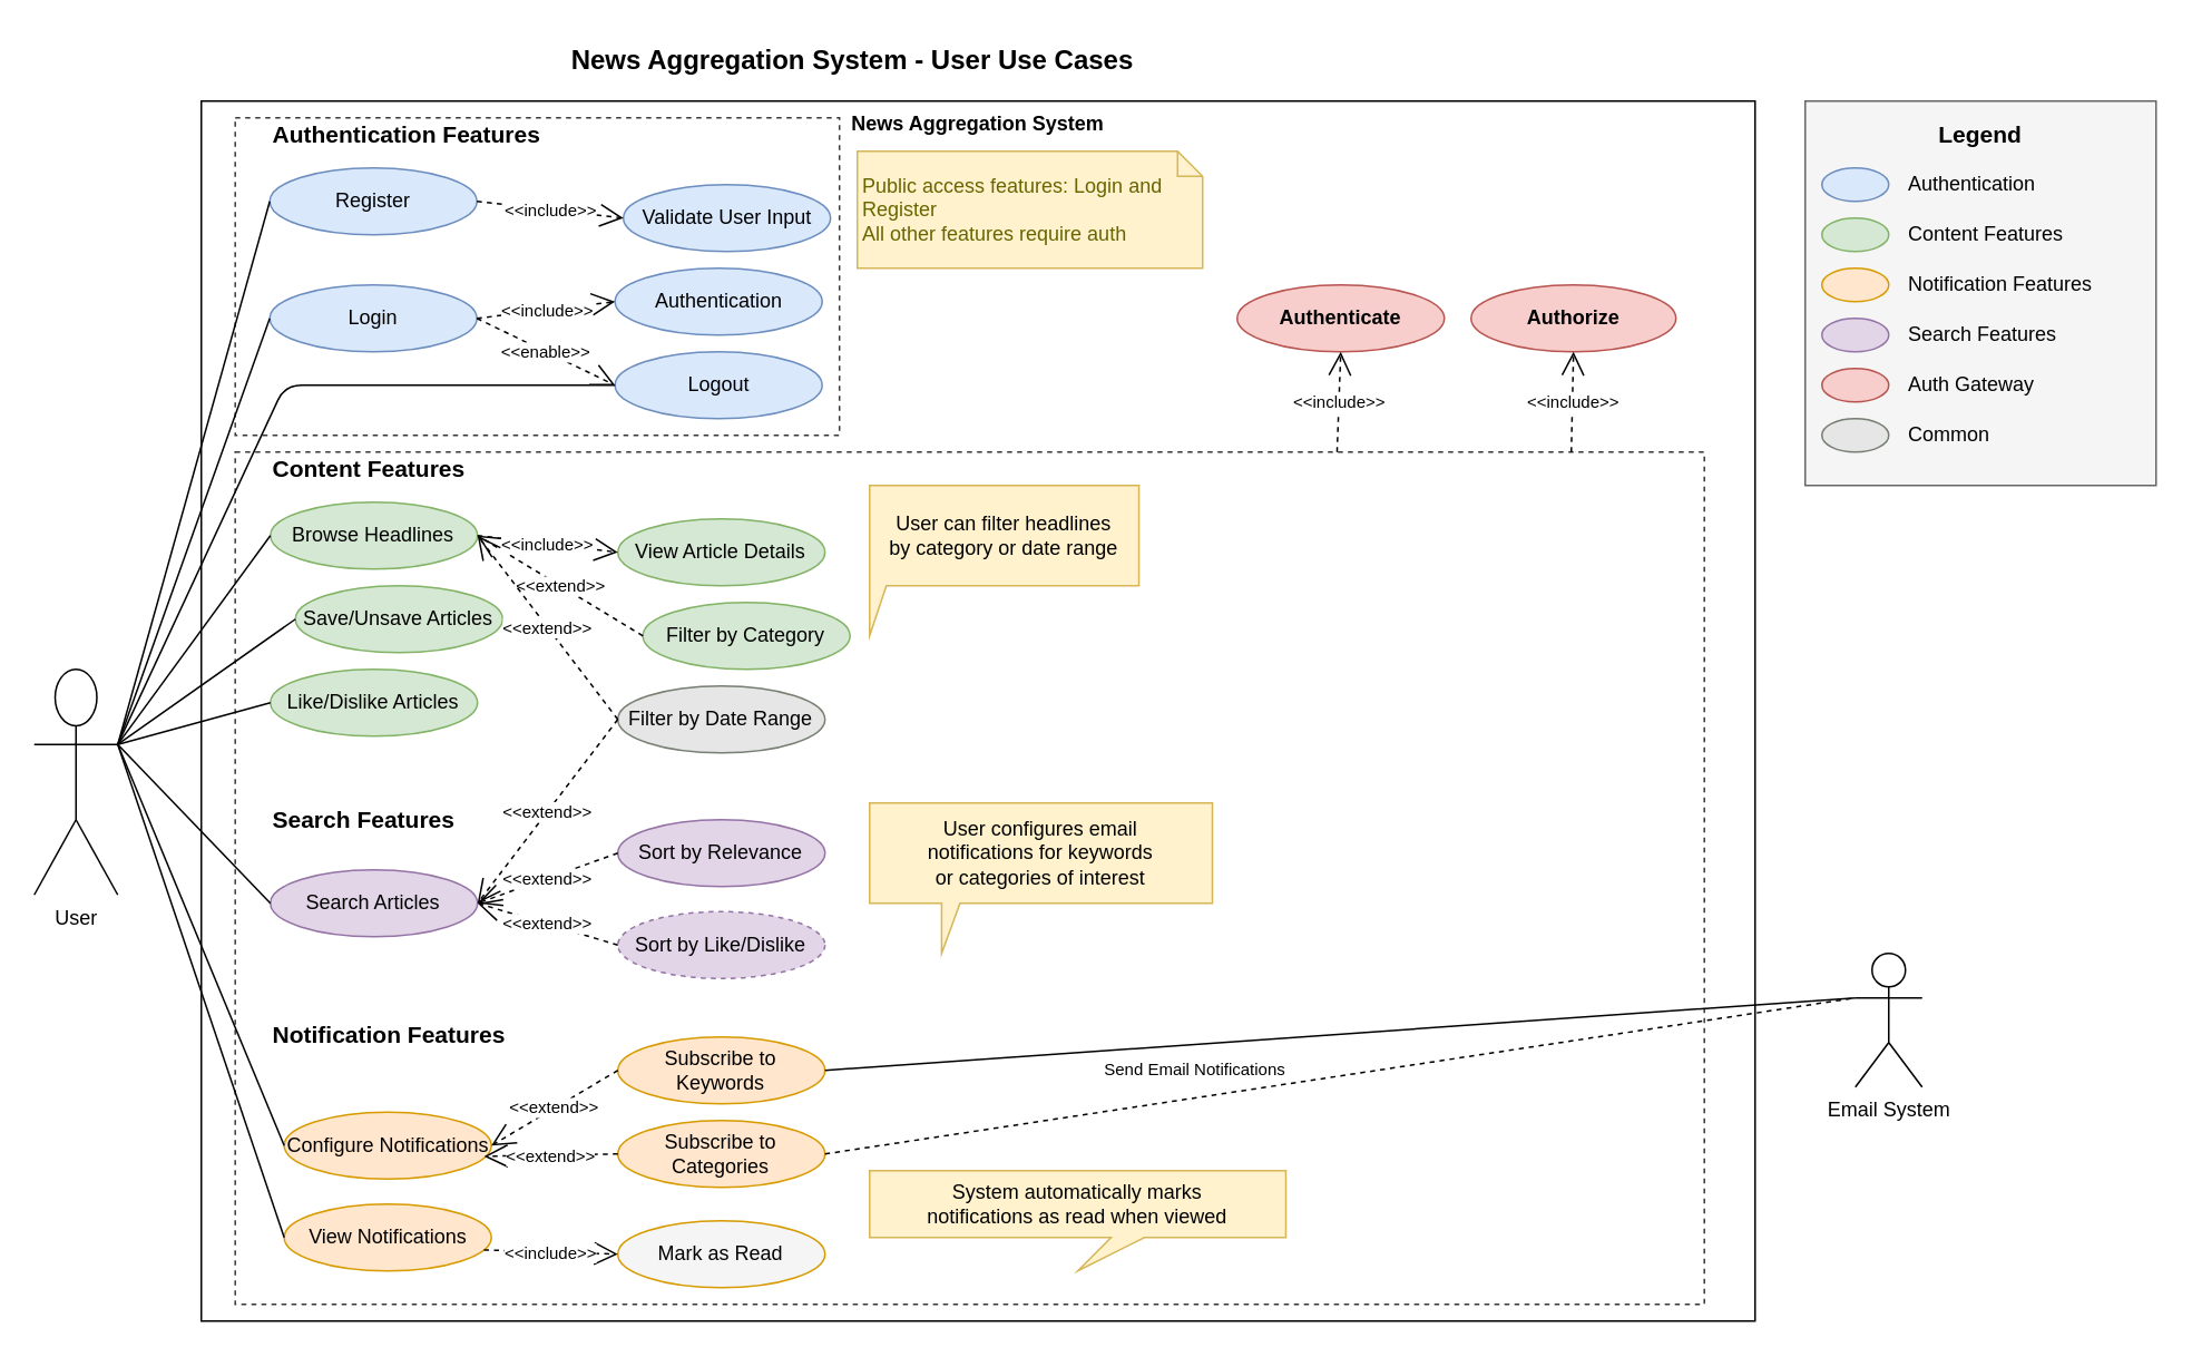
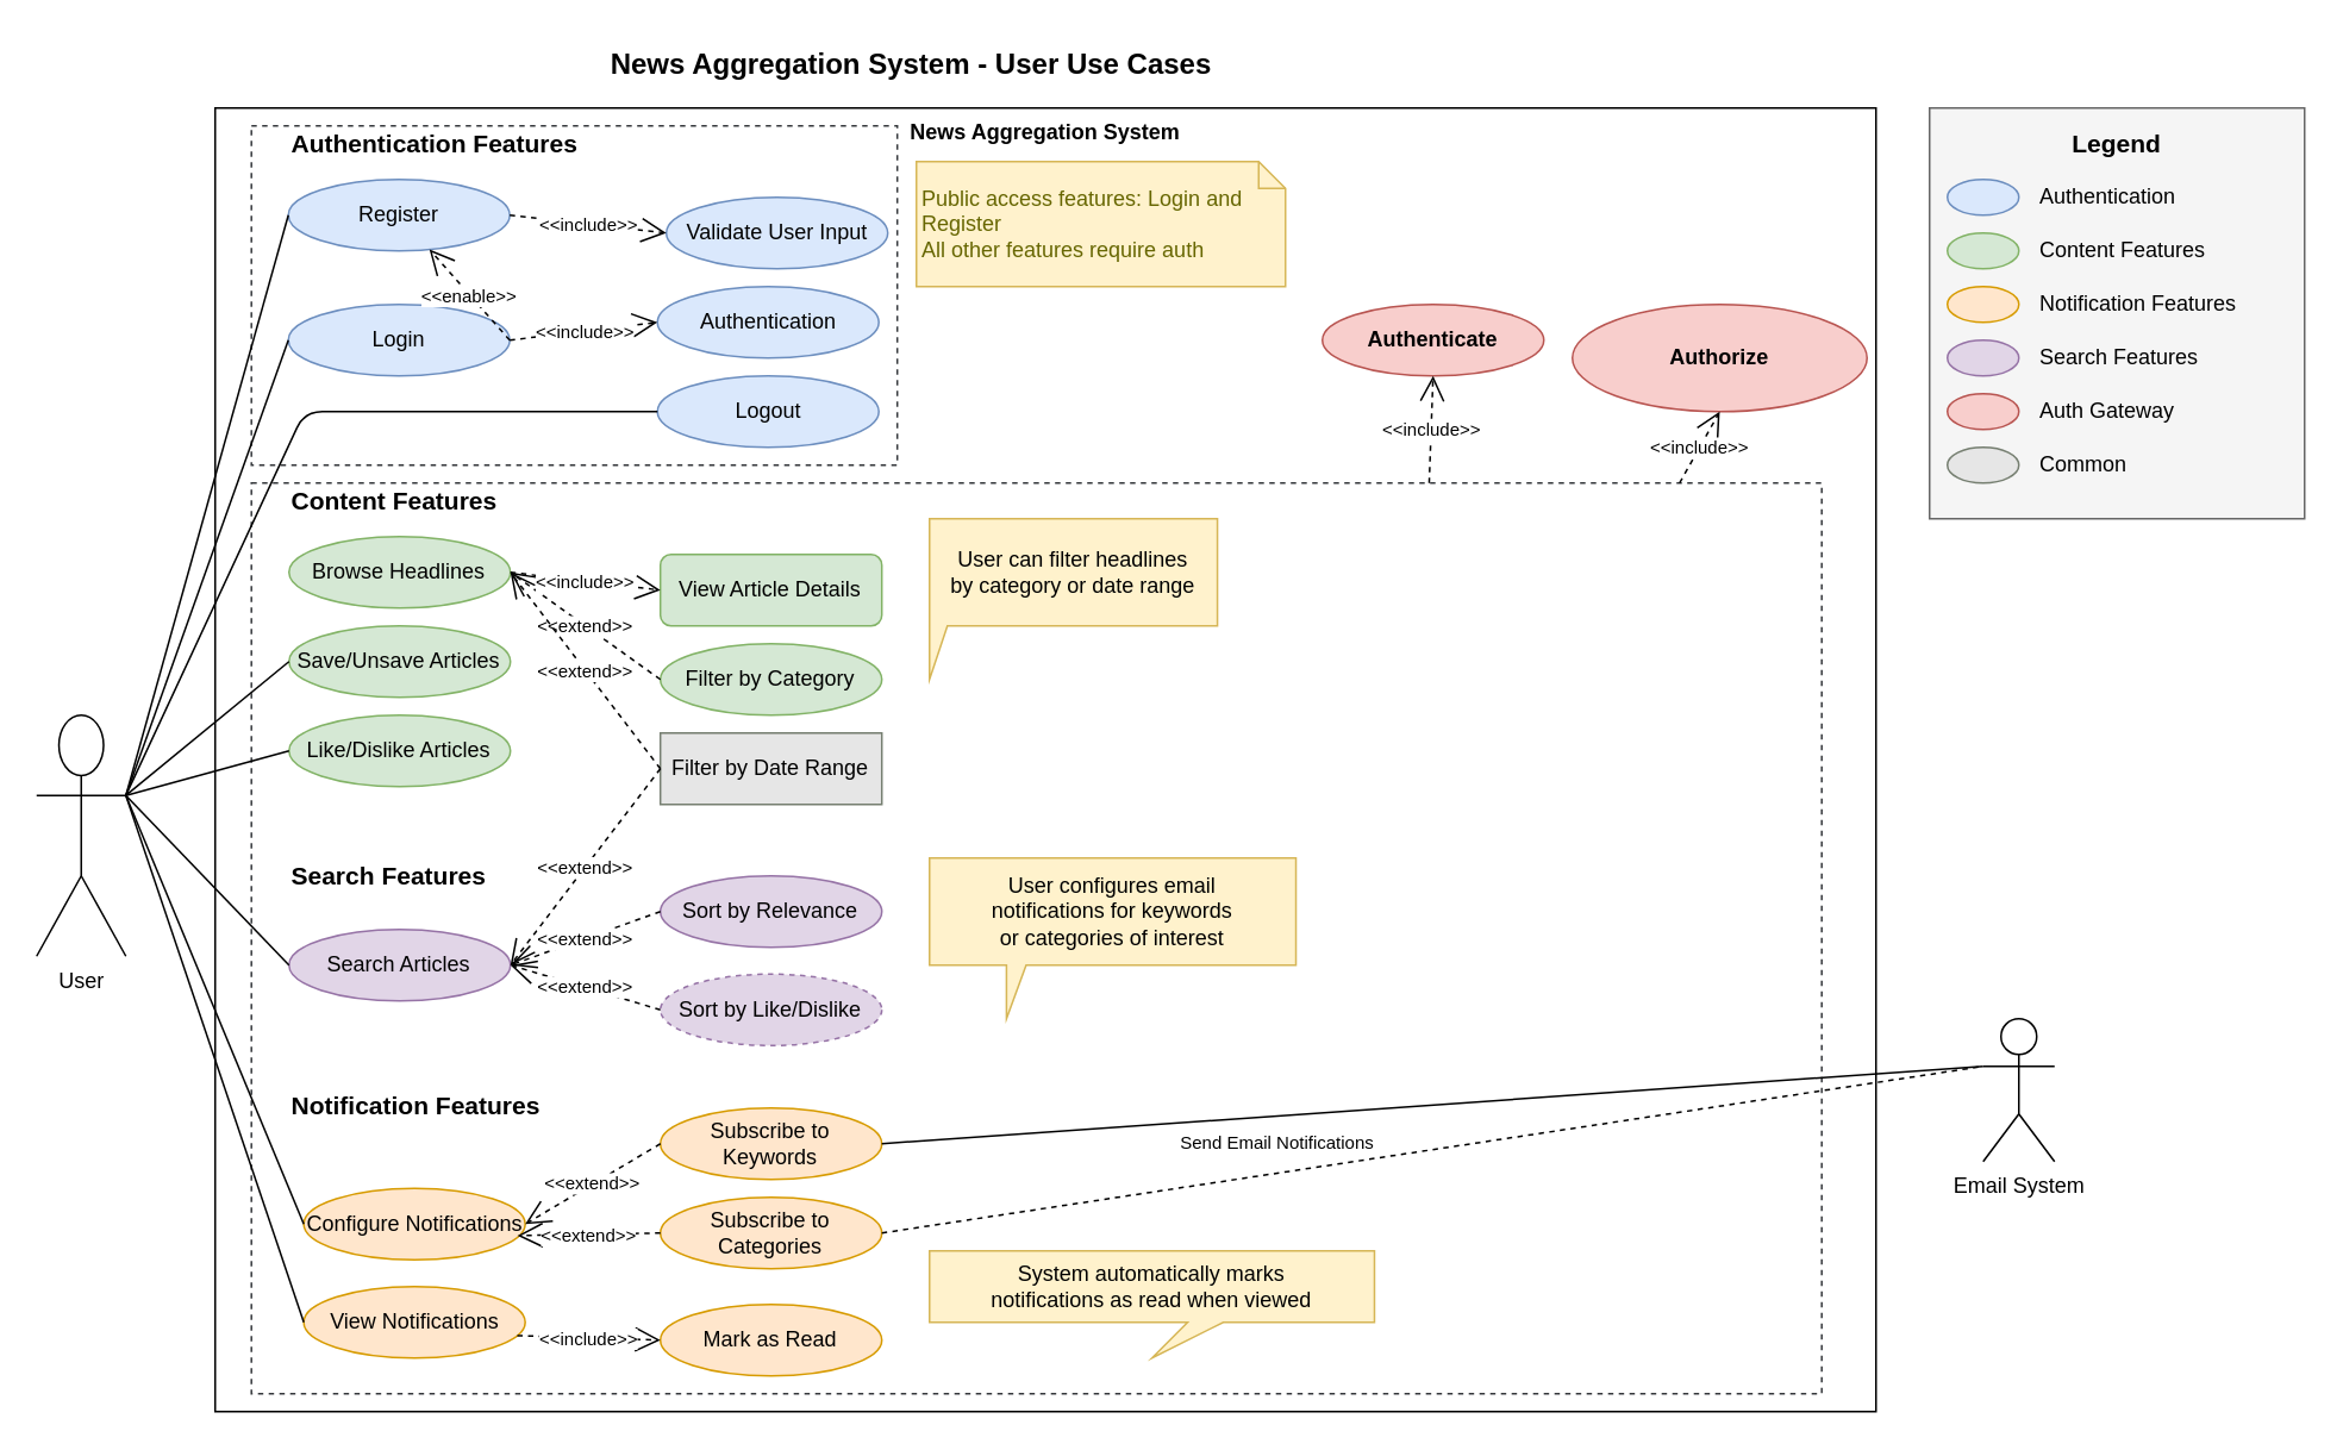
- <mxCell id="60" value="Authorize" style="ellipse;whiteSpace=wrap;html=1;fillColor=#f8cecc;strokeColor=#b85450;fontStyle=1" parent="16" vertex="1"><mxGeometry x="760.003" y="110" width="122.626" height="40" as="geometry" /></mxCell>
+ <mxCell id="60" value="Authorize" style="ellipse;whiteSpace=wrap;html=1;fillColor=#f8cecc;strokeColor=#b85450;fontStyle=1" parent="16" vertex="1"><mxGeometry x="760.003" y="110" width="165" height="60" as="geometry" /></mxCell>
- <mxCell id="26" value="&lt;font style=&quot;font-size: 10px;&quot;&gt;&amp;lt;&amp;lt;enable&amp;gt;&amp;gt;&lt;/font&gt;" style="endArrow=open;endSize=12;dashed=1;html=1;fontSize=10;exitX=1;exitY=0.5;exitDx=0;exitDy=0;entryX=0;entryY=0.5;entryDx=0;entryDy=0;" parent="17" source="20" target="21" edge="1"><mxGeometry width="160" relative="1" as="geometry" /></mxCell>
+ <mxCell id="26" value="&lt;font style=&quot;font-size: 10px;&quot;&gt;&amp;lt;&amp;lt;enable&amp;gt;&amp;gt;&lt;/font&gt;" style="endArrow=open;endSize=12;dashed=1;html=1;fontSize=10;exitX=1;exitY=0.5;exitDx=0;exitDy=0;" parent="17" source="20" target="19" edge="1"><mxGeometry width="160" relative="1" as="geometry" /></mxCell>
- <mxCell id="35" value="View Article Details" style="ellipse;whiteSpace=wrap;html=1;fillColor=#d5e8d4;strokeColor=#82b366;" parent="27" vertex="1"><mxGeometry x="229.0" y="40" width="124.0" height="40" as="geometry" /></mxCell>
+ <mxCell id="35" value="View Article Details" style="whiteSpace=wrap;html=1;fillColor=#d5e8d4;strokeColor=#82b366;rounded=1;" parent="27" vertex="1"><mxGeometry x="229.0" y="40" width="124.0" height="40" as="geometry" /></mxCell>
- <mxCell id="53" value="Save/Unsave Articles" style="ellipse;whiteSpace=wrap;html=1;fillColor=#d5e8d4;strokeColor=#82b366;" parent="16" vertex="1"><mxGeometry x="56.333" y="290" width="124.0" height="40" as="geometry" /></mxCell>
+ <mxCell id="53" value="Save/Unsave Articles" style="ellipse;whiteSpace=wrap;html=1;fillColor=#d5e8d4;strokeColor=#82b366;" parent="16" vertex="1"><mxGeometry x="41.333" y="290" width="124.0" height="40" as="geometry" /></mxCell>
- <mxCell id="66" value="" style="endArrow=none;html=1;entryX=0;entryY=0.5;entryDx=0;entryDy=0;exitX=1;exitY=0.333;exitDx=0;exitDy=0;exitPerimeter=0;" parent="1" source="15" target="52" edge="1"><mxGeometry width="50" height="50" relative="1" as="geometry" /></mxCell>
- <mxCell id="36" value="Filter by Category" style="ellipse;whiteSpace=wrap;html=1;fillColor=#d5e8d4;strokeColor=#82b366;" parent="27" vertex="1"><mxGeometry x="244" y="90" width="124.0" height="40" as="geometry" /></mxCell>
+ <mxCell id="36" value="Filter by Category" style="ellipse;whiteSpace=wrap;html=1;fillColor=#d5e8d4;strokeColor=#82b366;" parent="27" vertex="1"><mxGeometry x="229" y="90" width="124.0" height="40" as="geometry" /></mxCell>
- <mxCell id="37" value="Filter by Date Range" style="ellipse;whiteSpace=wrap;html=1;fillColor=#E6E6E6;strokeColor=light-dark(#767f71, #446e2c);" parent="27" vertex="1"><mxGeometry x="229" y="140" width="124.0" height="40" as="geometry" /></mxCell>
+ <mxCell id="37" value="Filter by Date Range" style="whiteSpace=wrap;html=1;fillColor=#E6E6E6;strokeColor=light-dark(#767f71, #446e2c);rounded=0;" parent="27" vertex="1"><mxGeometry x="229" y="140" width="124.0" height="40" as="geometry" /></mxCell>
- <mxCell id="44" value="Mark as Read" style="ellipse;whiteSpace=wrap;html=1;fillColor=#f5f5f5;strokeColor=#d79b00;" parent="27" vertex="1"><mxGeometry x="229.0" y="460" width="124.0" height="40" as="geometry" /></mxCell>
+ <mxCell id="44" value="Mark as Read" style="ellipse;whiteSpace=wrap;html=1;fillColor=#ffe6cc;strokeColor=#d79b00;" parent="27" vertex="1"><mxGeometry x="229.0" y="460" width="124.0" height="40" as="geometry" /></mxCell>
